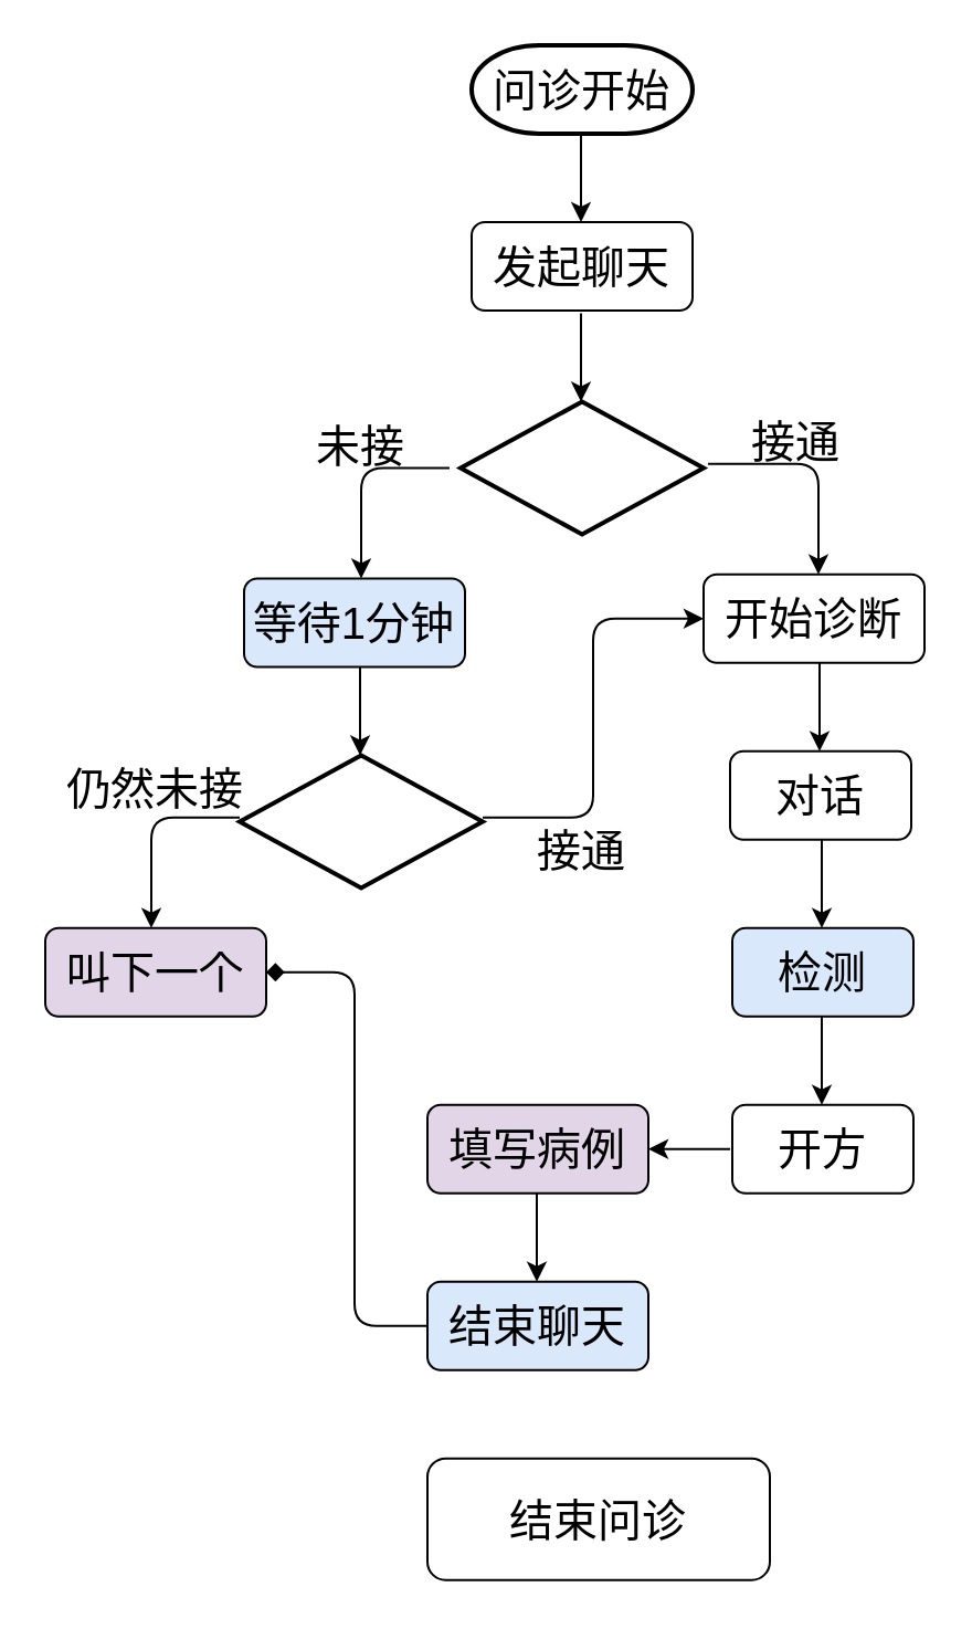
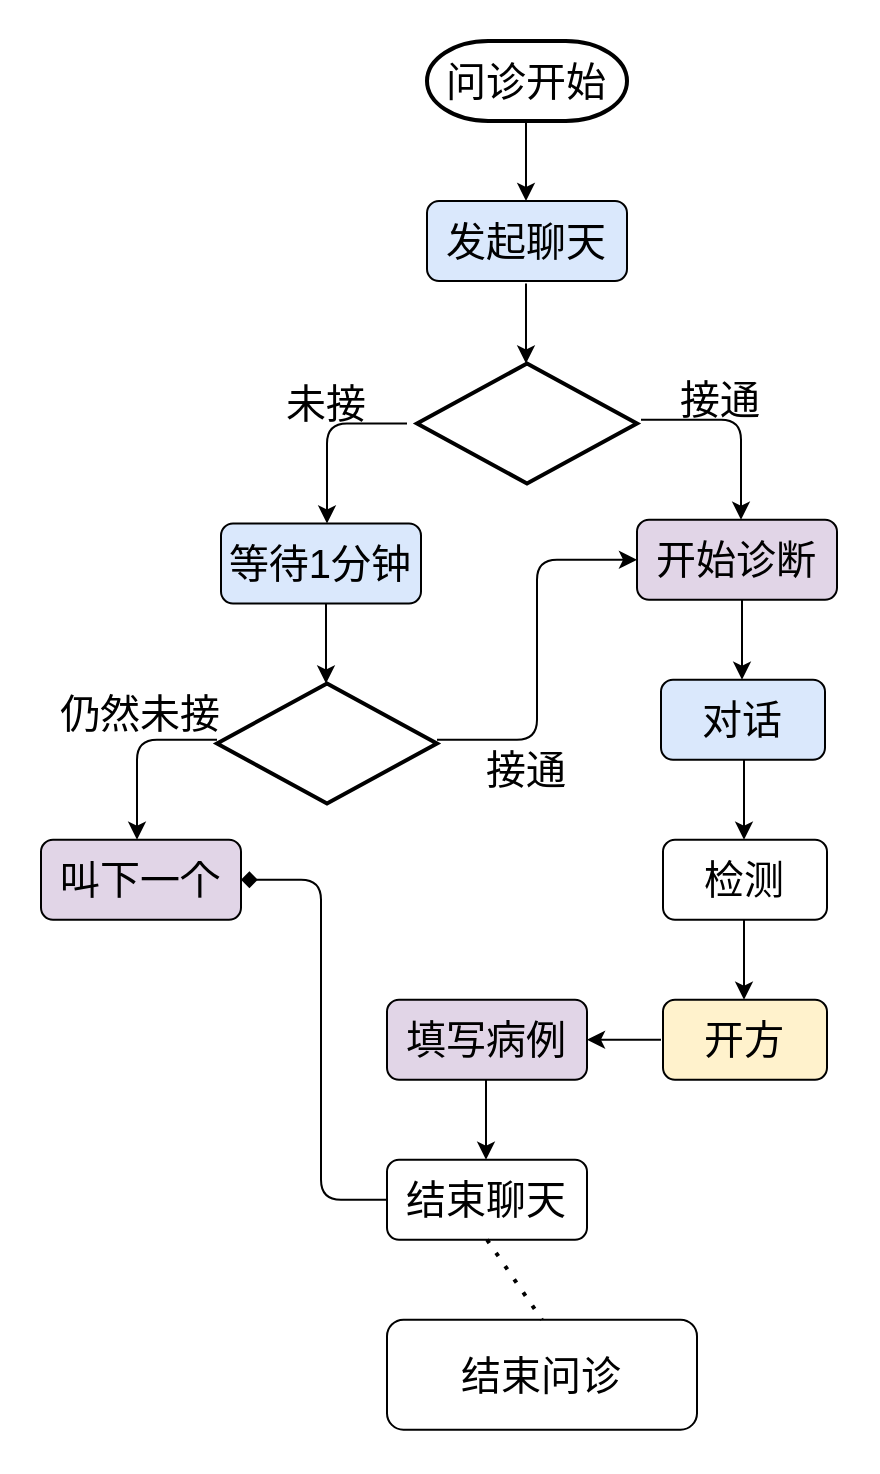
- <mxCell id="4" value="发起聊天" style="rounded=1;whiteSpace=wrap;html=1;fontSize=20;" parent="1" vertex="1"><mxGeometry x="213" y="100" width="100" height="40" as="geometry" /></mxCell>
+ <mxCell id="4" value="发起聊天" style="rounded=1;whiteSpace=wrap;html=1;fontSize=20;fillColor=#dae8fc;" parent="1" vertex="1"><mxGeometry x="213" y="100" width="100" height="40" as="geometry" /></mxCell>
- <mxCell id="12" value="开始诊断" style="rounded=1;whiteSpace=wrap;html=1;fontSize=20;" parent="1" vertex="1"><mxGeometry x="318" y="259.37" width="100" height="40" as="geometry" /></mxCell>
+ <mxCell id="12" value="开始诊断" style="rounded=1;whiteSpace=wrap;html=1;fontSize=20;fillColor=#e1d5e7;" parent="1" vertex="1"><mxGeometry x="318" y="259.37" width="100" height="40" as="geometry" /></mxCell>
- <mxCell id="20" value="对话" style="rounded=1;whiteSpace=wrap;html=1;fontSize=20;" parent="1" vertex="1"><mxGeometry x="330" y="339.37" width="82" height="40" as="geometry" /></mxCell>
+ <mxCell id="20" value="对话" style="rounded=1;whiteSpace=wrap;html=1;fontSize=20;fillColor=#dae8fc;" parent="1" vertex="1"><mxGeometry x="330" y="339.37" width="82" height="40" as="geometry" /></mxCell>
- <mxCell id="21" value="检测" style="rounded=1;whiteSpace=wrap;html=1;fontSize=20;fillColor=#dae8fc;" parent="1" vertex="1"><mxGeometry x="331" y="419.37" width="82" height="40" as="geometry" /></mxCell>
+ <mxCell id="21" value="检测" style="rounded=1;whiteSpace=wrap;html=1;fontSize=20;" parent="1" vertex="1"><mxGeometry x="331" y="419.37" width="82" height="40" as="geometry" /></mxCell>
- <mxCell id="22" value="开方" style="rounded=1;whiteSpace=wrap;html=1;fontSize=20;" parent="1" vertex="1"><mxGeometry x="331" y="499.37" width="82" height="40" as="geometry" /></mxCell>
+ <mxCell id="22" value="开方" style="rounded=1;whiteSpace=wrap;html=1;fontSize=20;fillColor=#fff2cc;" parent="1" vertex="1"><mxGeometry x="331" y="499.37" width="82" height="40" as="geometry" /></mxCell>
- <mxCell id="30" value="结束聊天" style="rounded=1;whiteSpace=wrap;html=1;fontSize=20;fillColor=#dae8fc;" parent="1" vertex="1"><mxGeometry x="193" y="579.37" width="100" height="40" as="geometry" /></mxCell>
+ <mxCell id="30" value="结束聊天" style="rounded=1;whiteSpace=wrap;html=1;fontSize=20;" parent="1" vertex="1"><mxGeometry x="193" y="579.37" width="100" height="40" as="geometry" /></mxCell>
+ <mxCell id="32" value="" style="endArrow=none;dashed=1;html=1;dashPattern=1 3;strokeWidth=2;fontSize=20;exitX=0.5;exitY=1;exitDx=0;exitDy=0;entryX=0.5;entryY=0;entryDx=0;entryDy=0;" parent="1" source="30" target="31" edge="1"><mxGeometry width="50" height="50" relative="1" as="geometry"><mxPoint x="230" y="599.37" as="sourcePoint" /><mxPoint x="280" y="549.37" as="targetPoint" /></mxGeometry></mxCell>
